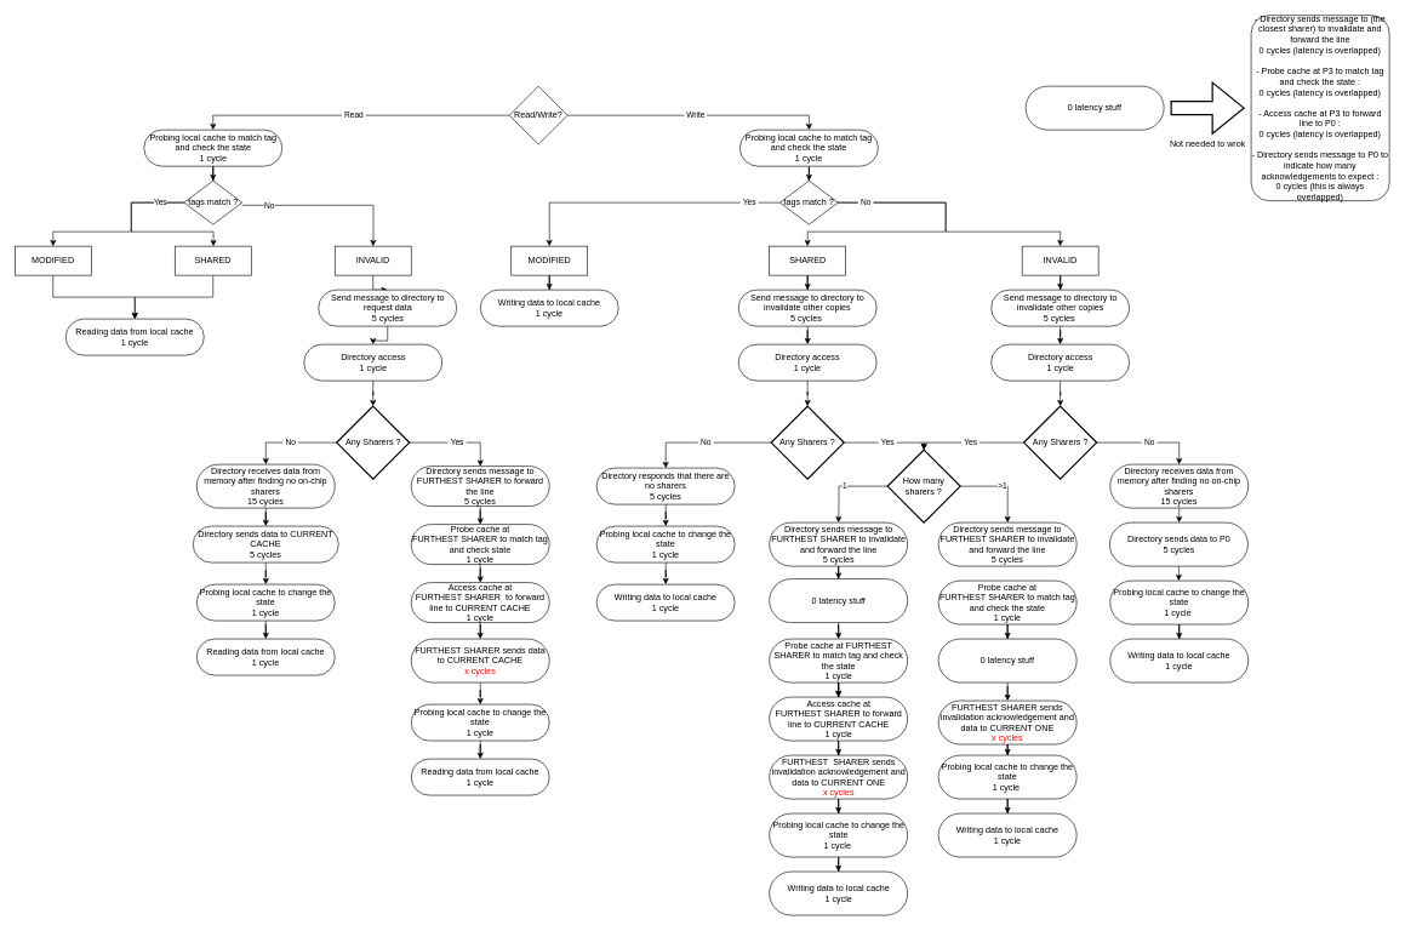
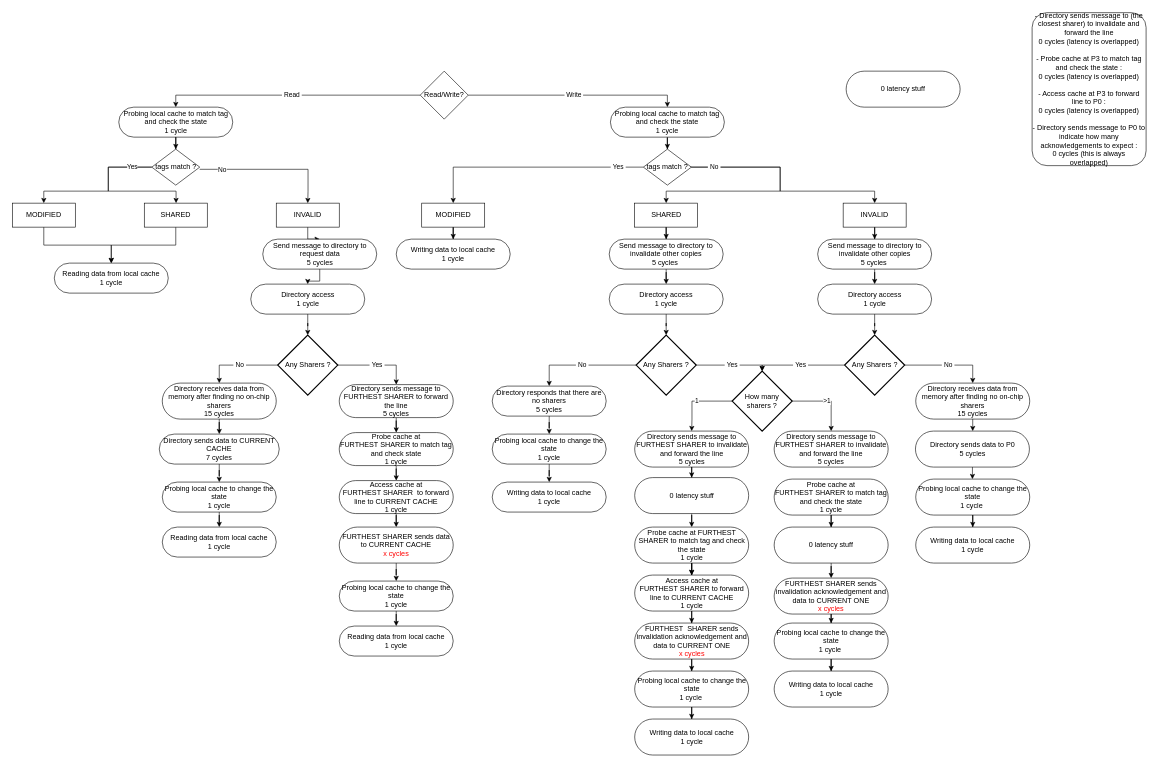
- <mxCell id="52" value="Not needed to wrok" style="verticalLabelPosition=bottom;verticalAlign=top;html=1;strokeWidth=2;shape=mxgraph.arrows2.arrow;dy=0.74;dx=43.33;notch=0;" parent="1" vertex="1"><mxGeometry x="1610" y="113" width="100" height="70" as="geometry" /></mxCell>
- <mxCell id="73" value="Directory sends data to CURRENT CACHE&lt;br&gt;5 cycles" style="rounded=1;whiteSpace=wrap;html=1;arcSize=50;" parent="1" vertex="1"><mxGeometry x="265" y="723" width="200" height="50" as="geometry" /></mxCell>
+ <mxCell id="73" value="Directory sends data to CURRENT CACHE&lt;br&gt;7 cycles" style="rounded=1;whiteSpace=wrap;html=1;arcSize=50;" parent="1" vertex="1"><mxGeometry x="265" y="723" width="200" height="50" as="geometry" /></mxCell>
